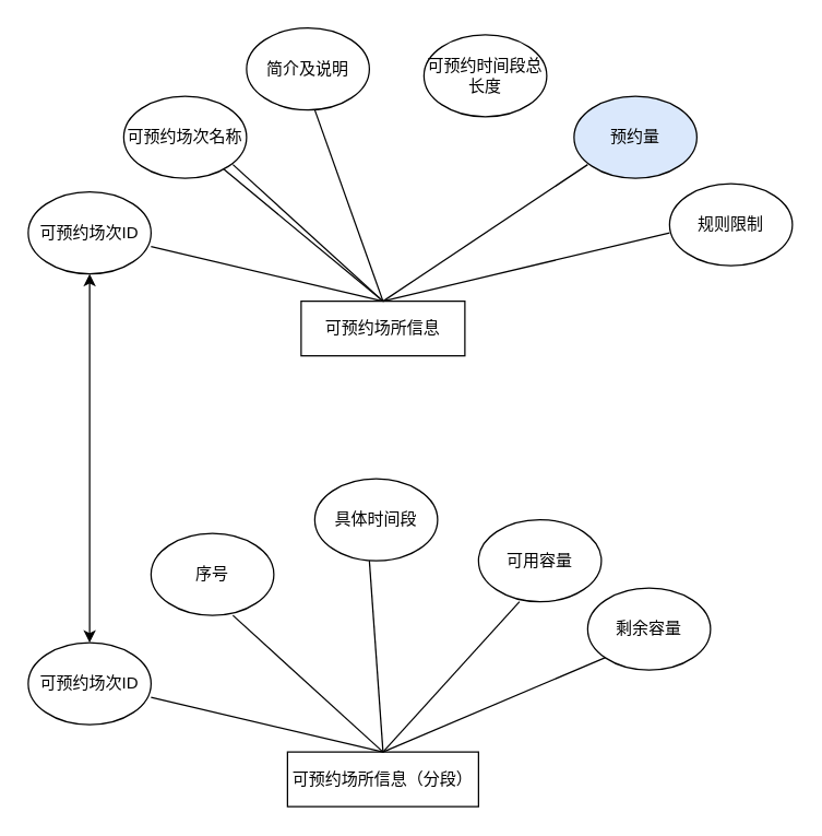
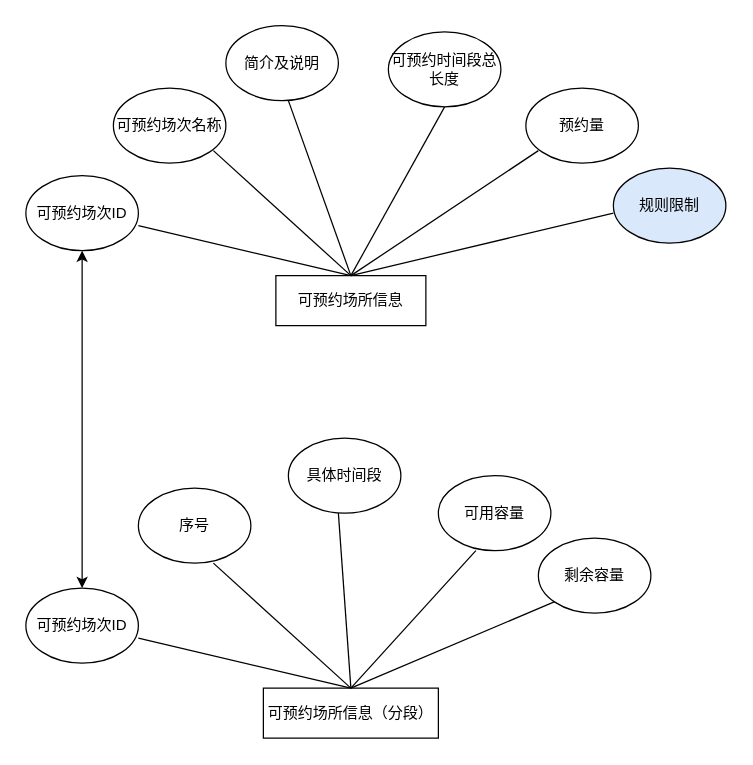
- <mxCell id="7" value="预约量" style="ellipse;whiteSpace=wrap;html=1;fillColor=#dae8fc;" vertex="1" parent="1"><mxGeometry x="420" y="70" width="90" height="60" as="geometry" /></mxCell>
+ <mxCell id="7" value="预约量" style="ellipse;whiteSpace=wrap;html=1;" vertex="1" parent="1"><mxGeometry x="420" y="70" width="90" height="60" as="geometry" /></mxCell>
- <mxCell id="11" value="" style="endArrow=none;html=1;rounded=0;exitX=0.5;exitY=0;exitDx=0;exitDy=0;" edge="1" parent="1" source="2" target="4"><mxGeometry width="50" height="50" relative="1" as="geometry"><mxPoint x="310" y="250" as="sourcePoint" /><mxPoint x="140" y="210" as="targetPoint" /></mxGeometry></mxCell>
+ <mxCell id="11" value="" style="endArrow=none;html=1;rounded=0;exitX=0.5;exitY=0;exitDx=0;exitDy=0;entryX=0.5;entryY=1;entryDx=0;entryDy=0;" edge="1" parent="1" source="2" target="6"><mxGeometry width="50" height="50" relative="1" as="geometry"><mxPoint x="310" y="250" as="sourcePoint" /><mxPoint x="140" y="210" as="targetPoint" /></mxGeometry></mxCell>
- <mxCell id="14" value="规则限制" style="ellipse;whiteSpace=wrap;html=1;" vertex="1" parent="1"><mxGeometry x="490" y="134" width="90" height="60" as="geometry" /></mxCell>
+ <mxCell id="14" value="规则限制" style="ellipse;whiteSpace=wrap;html=1;fillColor=#dae8fc;" vertex="1" parent="1"><mxGeometry x="490" y="134" width="90" height="60" as="geometry" /></mxCell>
